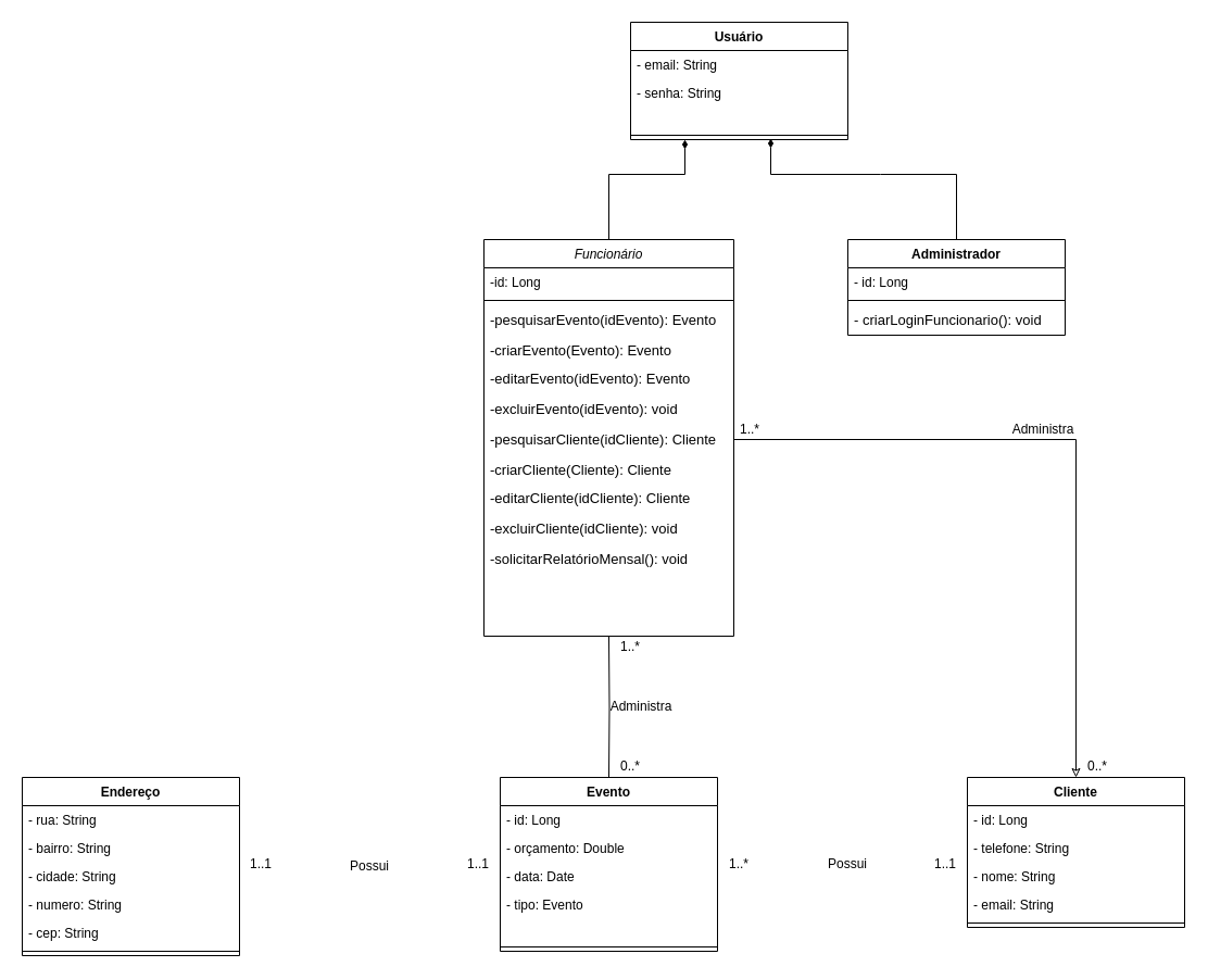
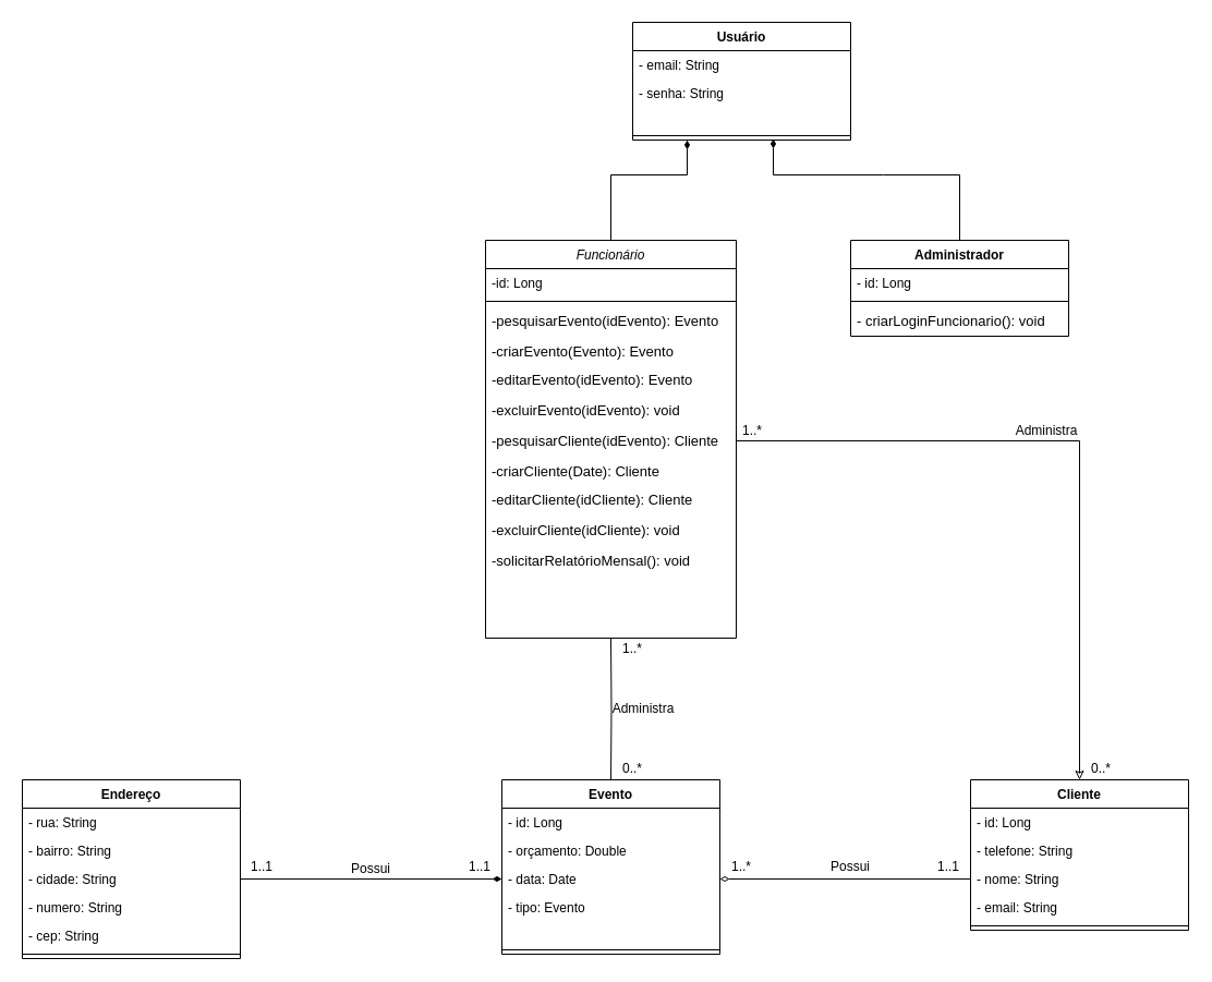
- <mxCell id="41" value="-pesquisarCliente(idCliente): Cliente" style="text;align=left;verticalAlign=top;spacingLeft=4;spacingRight=4;overflow=hidden;rotatable=0;points=[[0,0.5],[1,0.5]];portConstraint=eastwest;fontSize=13;" vertex="1" parent="34"><mxGeometry y="170" width="230" height="28" as="geometry" /></mxCell>
+ <mxCell id="41" value="-pesquisarCliente(idEvento): Cliente" style="text;align=left;verticalAlign=top;spacingLeft=4;spacingRight=4;overflow=hidden;rotatable=0;points=[[0,0.5],[1,0.5]];portConstraint=eastwest;fontSize=13;" vertex="1" parent="34"><mxGeometry y="170" width="230" height="28" as="geometry" /></mxCell>
- <mxCell id="42" value="-criarCliente(Cliente): Cliente" style="text;align=left;verticalAlign=top;spacingLeft=4;spacingRight=4;overflow=hidden;rotatable=0;points=[[0,0.5],[1,0.5]];portConstraint=eastwest;fontStyle=0;fontSize=13;" vertex="1" parent="34"><mxGeometry y="198" width="230" height="26" as="geometry" /></mxCell>
+ <mxCell id="42" value="-criarCliente(Date): Cliente" style="text;align=left;verticalAlign=top;spacingLeft=4;spacingRight=4;overflow=hidden;rotatable=0;points=[[0,0.5],[1,0.5]];portConstraint=eastwest;fontStyle=0;fontSize=13;" vertex="1" parent="34"><mxGeometry y="198" width="230" height="26" as="geometry" /></mxCell>
+ <mxCell id="26" style="edgeStyle=orthogonalEdgeStyle;rounded=0;orthogonalLoop=1;jettySize=auto;html=1;exitX=1;exitY=0.5;exitDx=0;exitDy=0;entryX=0;entryY=0.5;entryDx=0;entryDy=0;endArrow=diamondThin;endFill=1;" edge="1" parent="1" source="22" target="16"><mxGeometry relative="1" as="geometry" /></mxCell>
+ <mxCell id="33" style="edgeStyle=orthogonalEdgeStyle;rounded=0;orthogonalLoop=1;jettySize=auto;html=1;exitX=0;exitY=0.5;exitDx=0;exitDy=0;entryX=1;entryY=0.5;entryDx=0;entryDy=0;endArrow=diamondThin;endFill=0;" edge="1" parent="1" source="30" target="16"><mxGeometry relative="1" as="geometry" /></mxCell>
